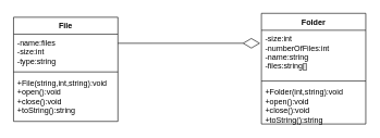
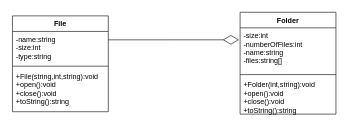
- <mxCell id="3" value="-name:files&#10;-size:int&#10;-type:string" style="text;strokeColor=none;fillColor=none;align=left;verticalAlign=top;spacingLeft=4;spacingRight=4;overflow=hidden;rotatable=0;points=[[0,0.5],[1,0.5]];portConstraint=eastwest;" vertex="1" parent="2"><mxGeometry y="26" width="160" height="54" as="geometry" /></mxCell>
+ <mxCell id="3" value="-name:string&#10;-size:int&#10;-type:string" style="text;strokeColor=none;fillColor=none;align=left;verticalAlign=top;spacingLeft=4;spacingRight=4;overflow=hidden;rotatable=0;points=[[0,0.5],[1,0.5]];portConstraint=eastwest;" vertex="1" parent="2"><mxGeometry y="26" width="160" height="54" as="geometry" /></mxCell>
